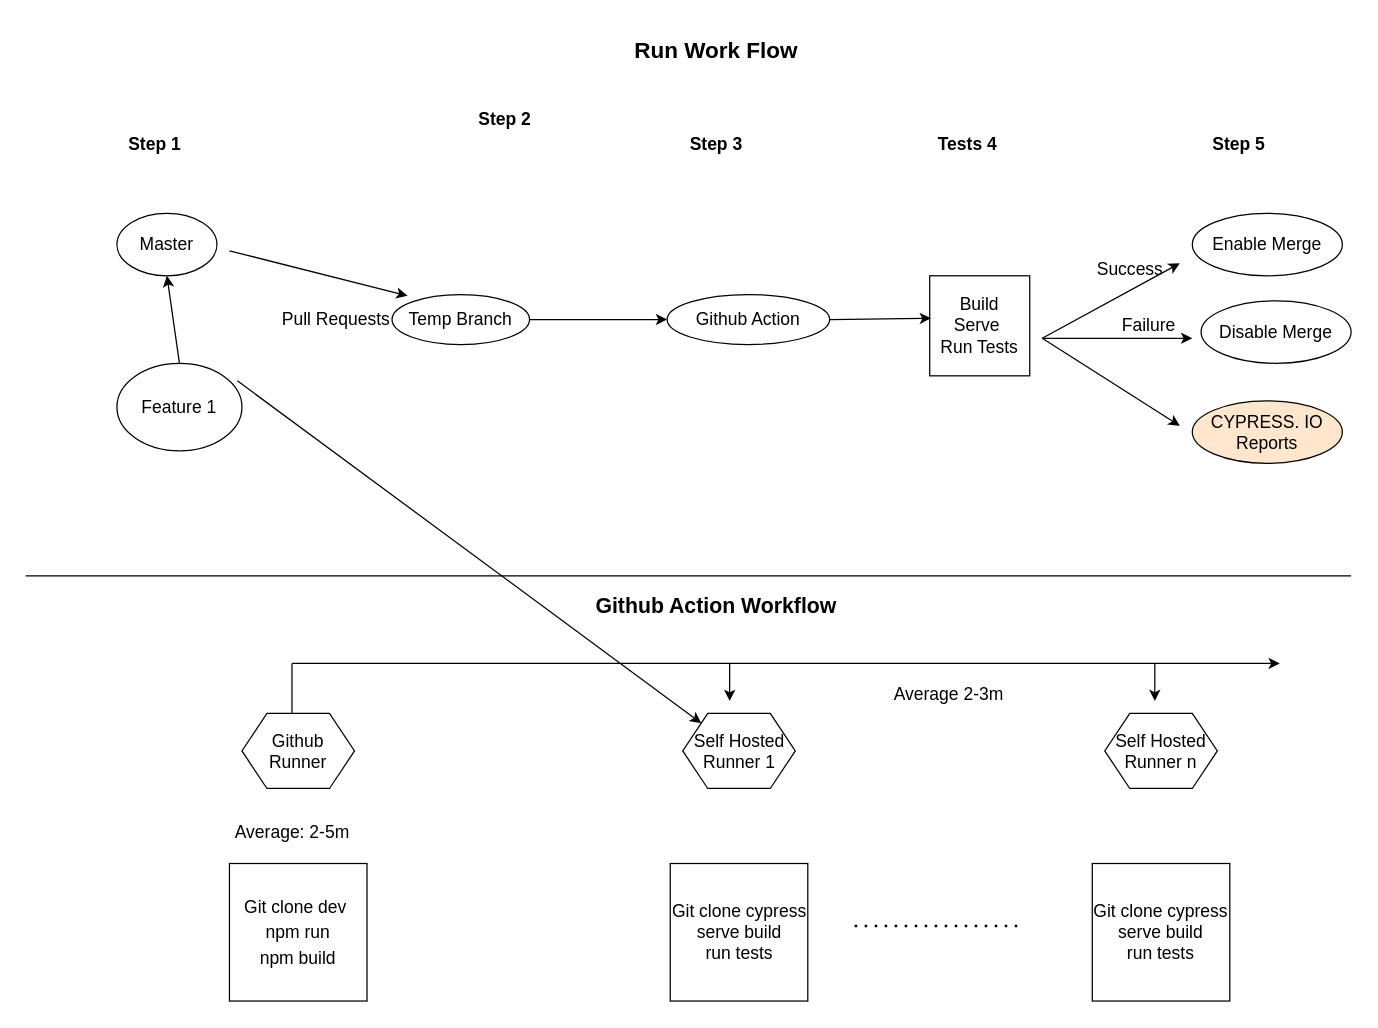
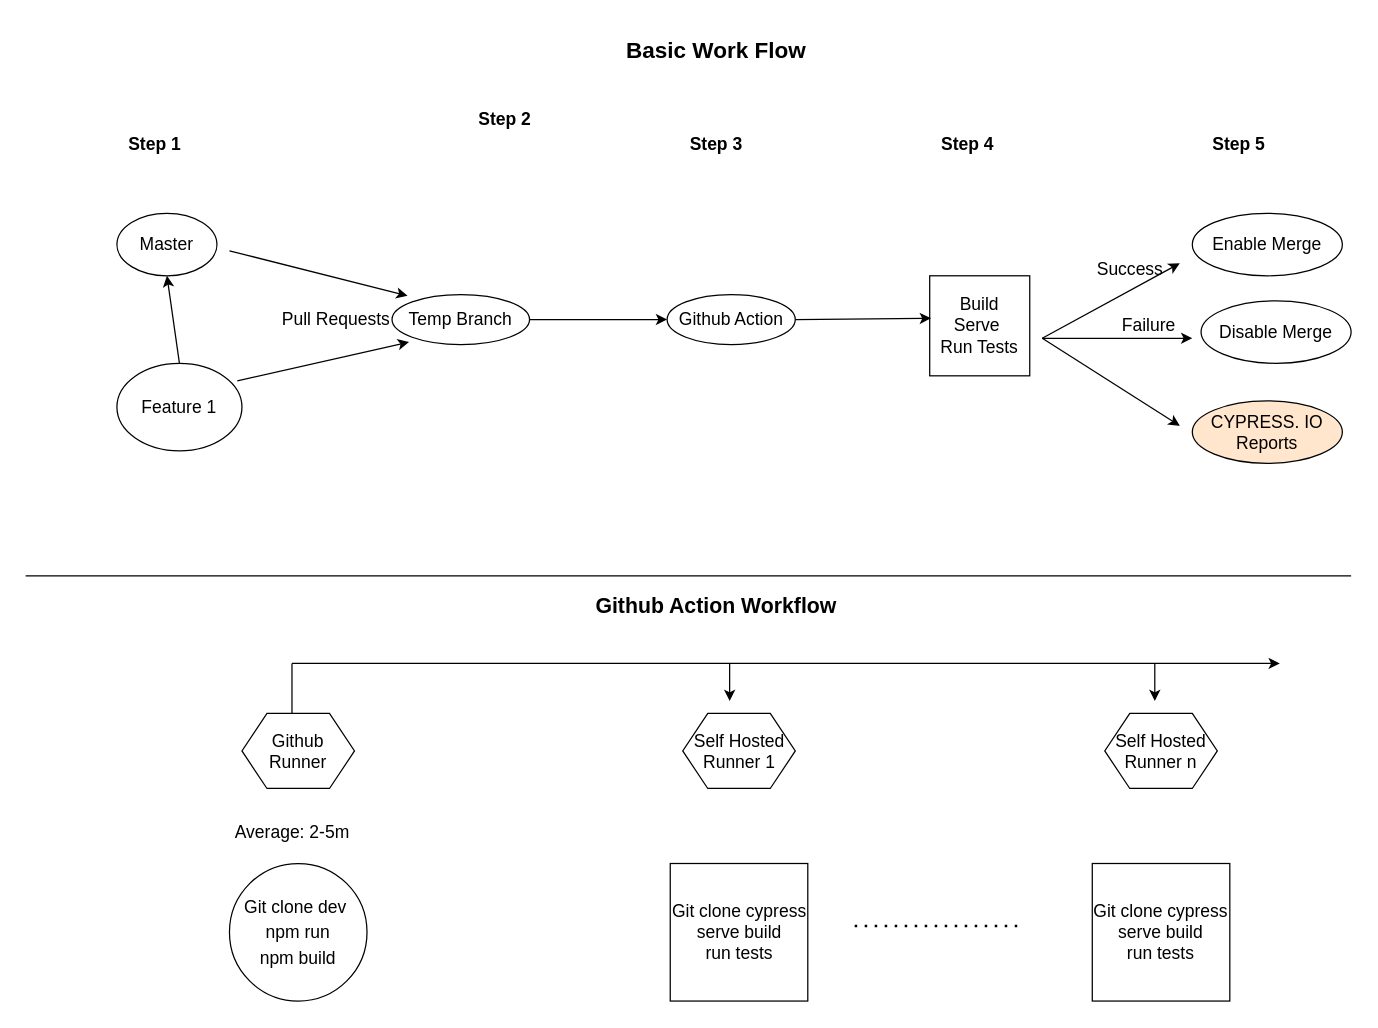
- <mxCell id="29" value="Run Work Flow" style="text;html=1;align=center;verticalAlign=middle;resizable=0;points=[];autosize=1;strokeColor=none;fillColor=none;fontSize=18;fontStyle=1" vertex="1" parent="1"><mxGeometry x="486.75" y="20" width="170" height="40" as="geometry" /></mxCell>
+ <mxCell id="29" value="Basic Work Flow" style="text;html=1;align=center;verticalAlign=middle;resizable=0;points=[];autosize=1;strokeColor=none;fillColor=none;fontSize=18;fontStyle=1" vertex="1" parent="1"><mxGeometry x="486.75" y="20" width="170" height="40" as="geometry" /></mxCell>
- <mxCell id="12" value="Tests 4" style="text;html=1;align=center;verticalAlign=middle;resizable=0;points=[];autosize=1;strokeColor=none;fillColor=none;strokeWidth=1;fontSize=14;fontStyle=1" parent="1" vertex="1"><mxGeometry x="738" y="100" width="70" height="30" as="geometry" /></mxCell>
+ <mxCell id="12" value="Step 4" style="text;html=1;align=center;verticalAlign=middle;resizable=0;points=[];autosize=1;strokeColor=none;fillColor=none;strokeWidth=1;fontSize=14;fontStyle=1" parent="1" vertex="1"><mxGeometry x="738" y="100" width="70" height="30" as="geometry" /></mxCell>
- <mxCell id="11" value="Github Action" style="ellipse;whiteSpace=wrap;html=1;strokeWidth=1;fontSize=14;" parent="1" vertex="1"><mxGeometry x="533" y="235" width="130" height="40" as="geometry" /></mxCell>
+ <mxCell id="11" value="Github Action" style="ellipse;whiteSpace=wrap;html=1;strokeWidth=1;fontSize=14;" parent="1" vertex="1"><mxGeometry x="533" y="235" width="102.5" height="40" as="geometry" /></mxCell>
- <mxCell id="6" value="" style="endArrow=classic;html=1;rounded=0;exitX=0.963;exitY=0.2;exitDx=0;exitDy=0;exitPerimeter=0;strokeWidth=1;fontSize=14;" parent="1" source="3" edge="1" target="28"><mxGeometry width="50" height="50" relative="1" as="geometry"><mxPoint x="353" y="330" as="sourcePoint" /><mxPoint x="403" y="280" as="targetPoint" /></mxGeometry></mxCell>
+ <mxCell id="6" value="" style="endArrow=classic;html=1;rounded=0;exitX=0.963;exitY=0.2;exitDx=0;exitDy=0;exitPerimeter=0;strokeWidth=1;fontSize=14;entryX=1.033;entryY=1.1;entryDx=0;entryDy=0;entryPerimeter=0;" parent="1" source="3" edge="1" target="25"><mxGeometry width="50" height="50" relative="1" as="geometry"><mxPoint x="353" y="330" as="sourcePoint" /><mxPoint x="403" y="280" as="targetPoint" /></mxGeometry></mxCell>
- <mxCell id="34" value="Average 2-3m" style="text;html=1;align=center;verticalAlign=middle;resizable=0;points=[];autosize=1;strokeColor=none;fillColor=none;fontSize=14;" vertex="1" parent="1"><mxGeometry x="703" y="540" width="110" height="30" as="geometry" /></mxCell>
- <mxCell id="31" value="&lt;font style=&quot;font-size: 14px;&quot;&gt;Git clone dev&amp;nbsp;&lt;br&gt;npm run&lt;br&gt;npm build&lt;/font&gt;" style="whiteSpace=wrap;html=1;aspect=fixed;fontSize=17;strokeWidth=1;" vertex="1" parent="1"><mxGeometry x="183" y="690" width="110" height="110" as="geometry" /></mxCell>
+ <mxCell id="31" value="&lt;font style=&quot;font-size: 14px;&quot;&gt;Git clone dev&amp;nbsp;&lt;br&gt;npm run&lt;br&gt;npm build&lt;/font&gt;" style="ellipse;whiteSpace=wrap;html=1;aspect=fixed;fontSize=17;strokeWidth=1;" vertex="1" parent="1"><mxGeometry x="183" y="690" width="110" height="110" as="geometry" /></mxCell>
